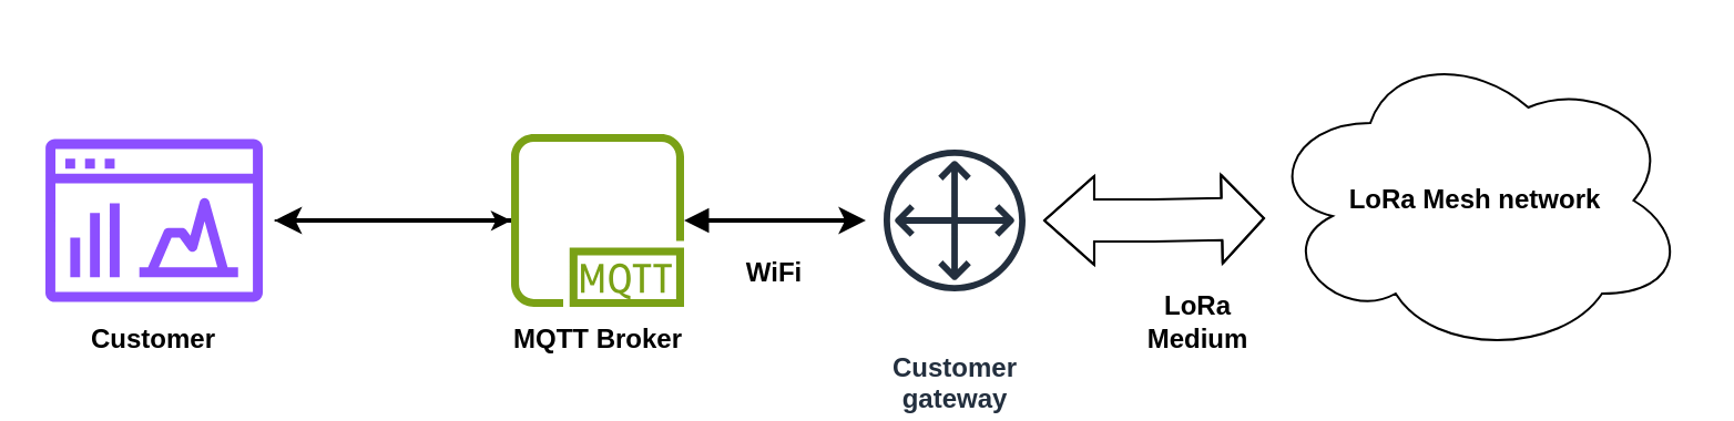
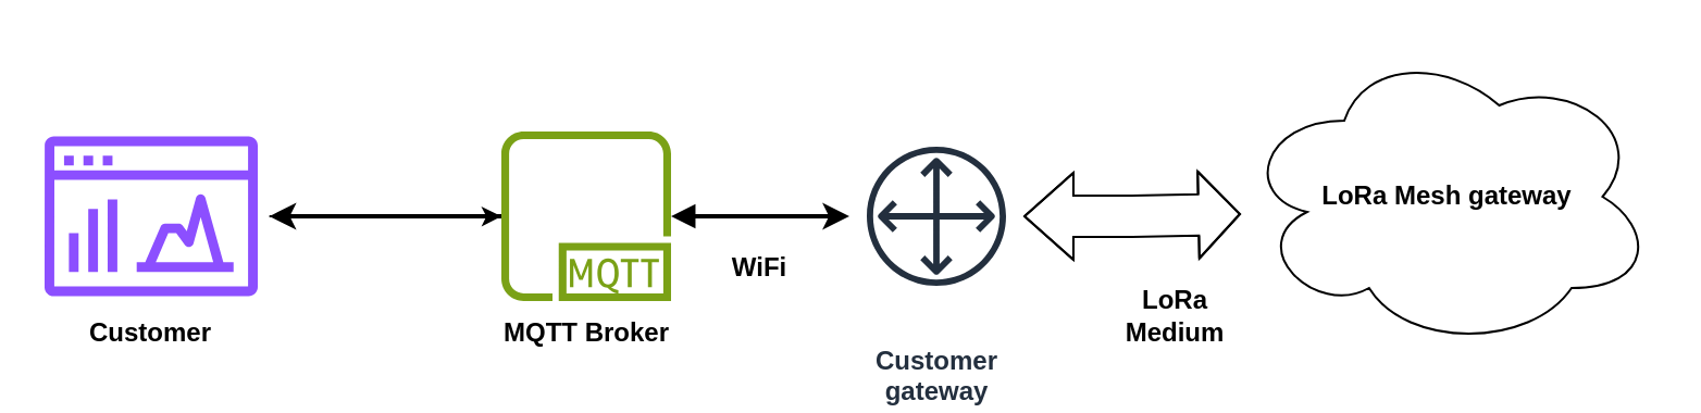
- <mxCell id="2" value="LoRa Mesh network" style="ellipse;shape=cloud;whiteSpace=wrap;html=1;fontStyle=1" vertex="1" parent="1"><mxGeometry x="570" y="20" width="190" height="140" as="geometry" /></mxCell>
+ <mxCell id="2" value="LoRa Mesh gateway" style="ellipse;shape=cloud;whiteSpace=wrap;html=1;fontStyle=1" vertex="1" parent="1"><mxGeometry x="570" y="20" width="190" height="140" as="geometry" /></mxCell>
